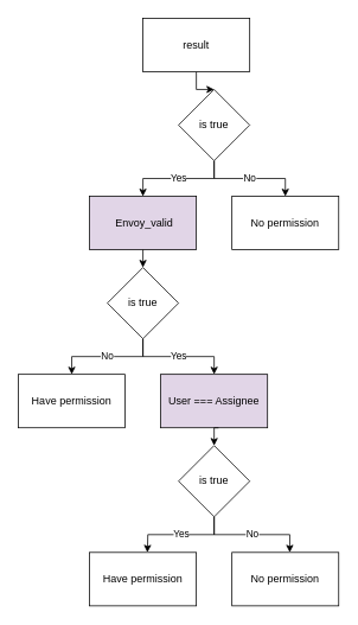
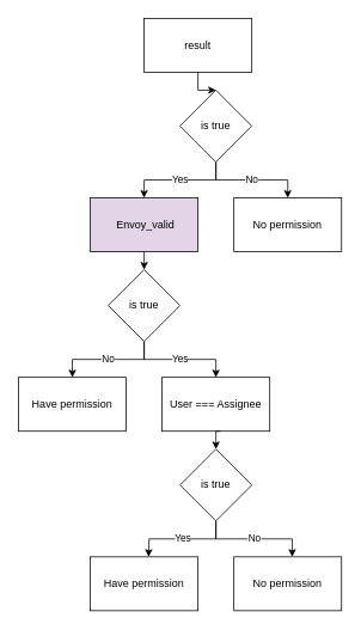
- <mxCell id="16" value="User === Assignee" style="rounded=0;whiteSpace=wrap;html=1;fillColor=#e1d5e7;" vertex="1" parent="1"><mxGeometry x="180" y="420" width="120" height="60" as="geometry" /></mxCell>
+ <mxCell id="16" value="User === Assignee" style="rounded=0;whiteSpace=wrap;html=1;" vertex="1" parent="1"><mxGeometry x="180" y="420" width="120" height="60" as="geometry" /></mxCell>
